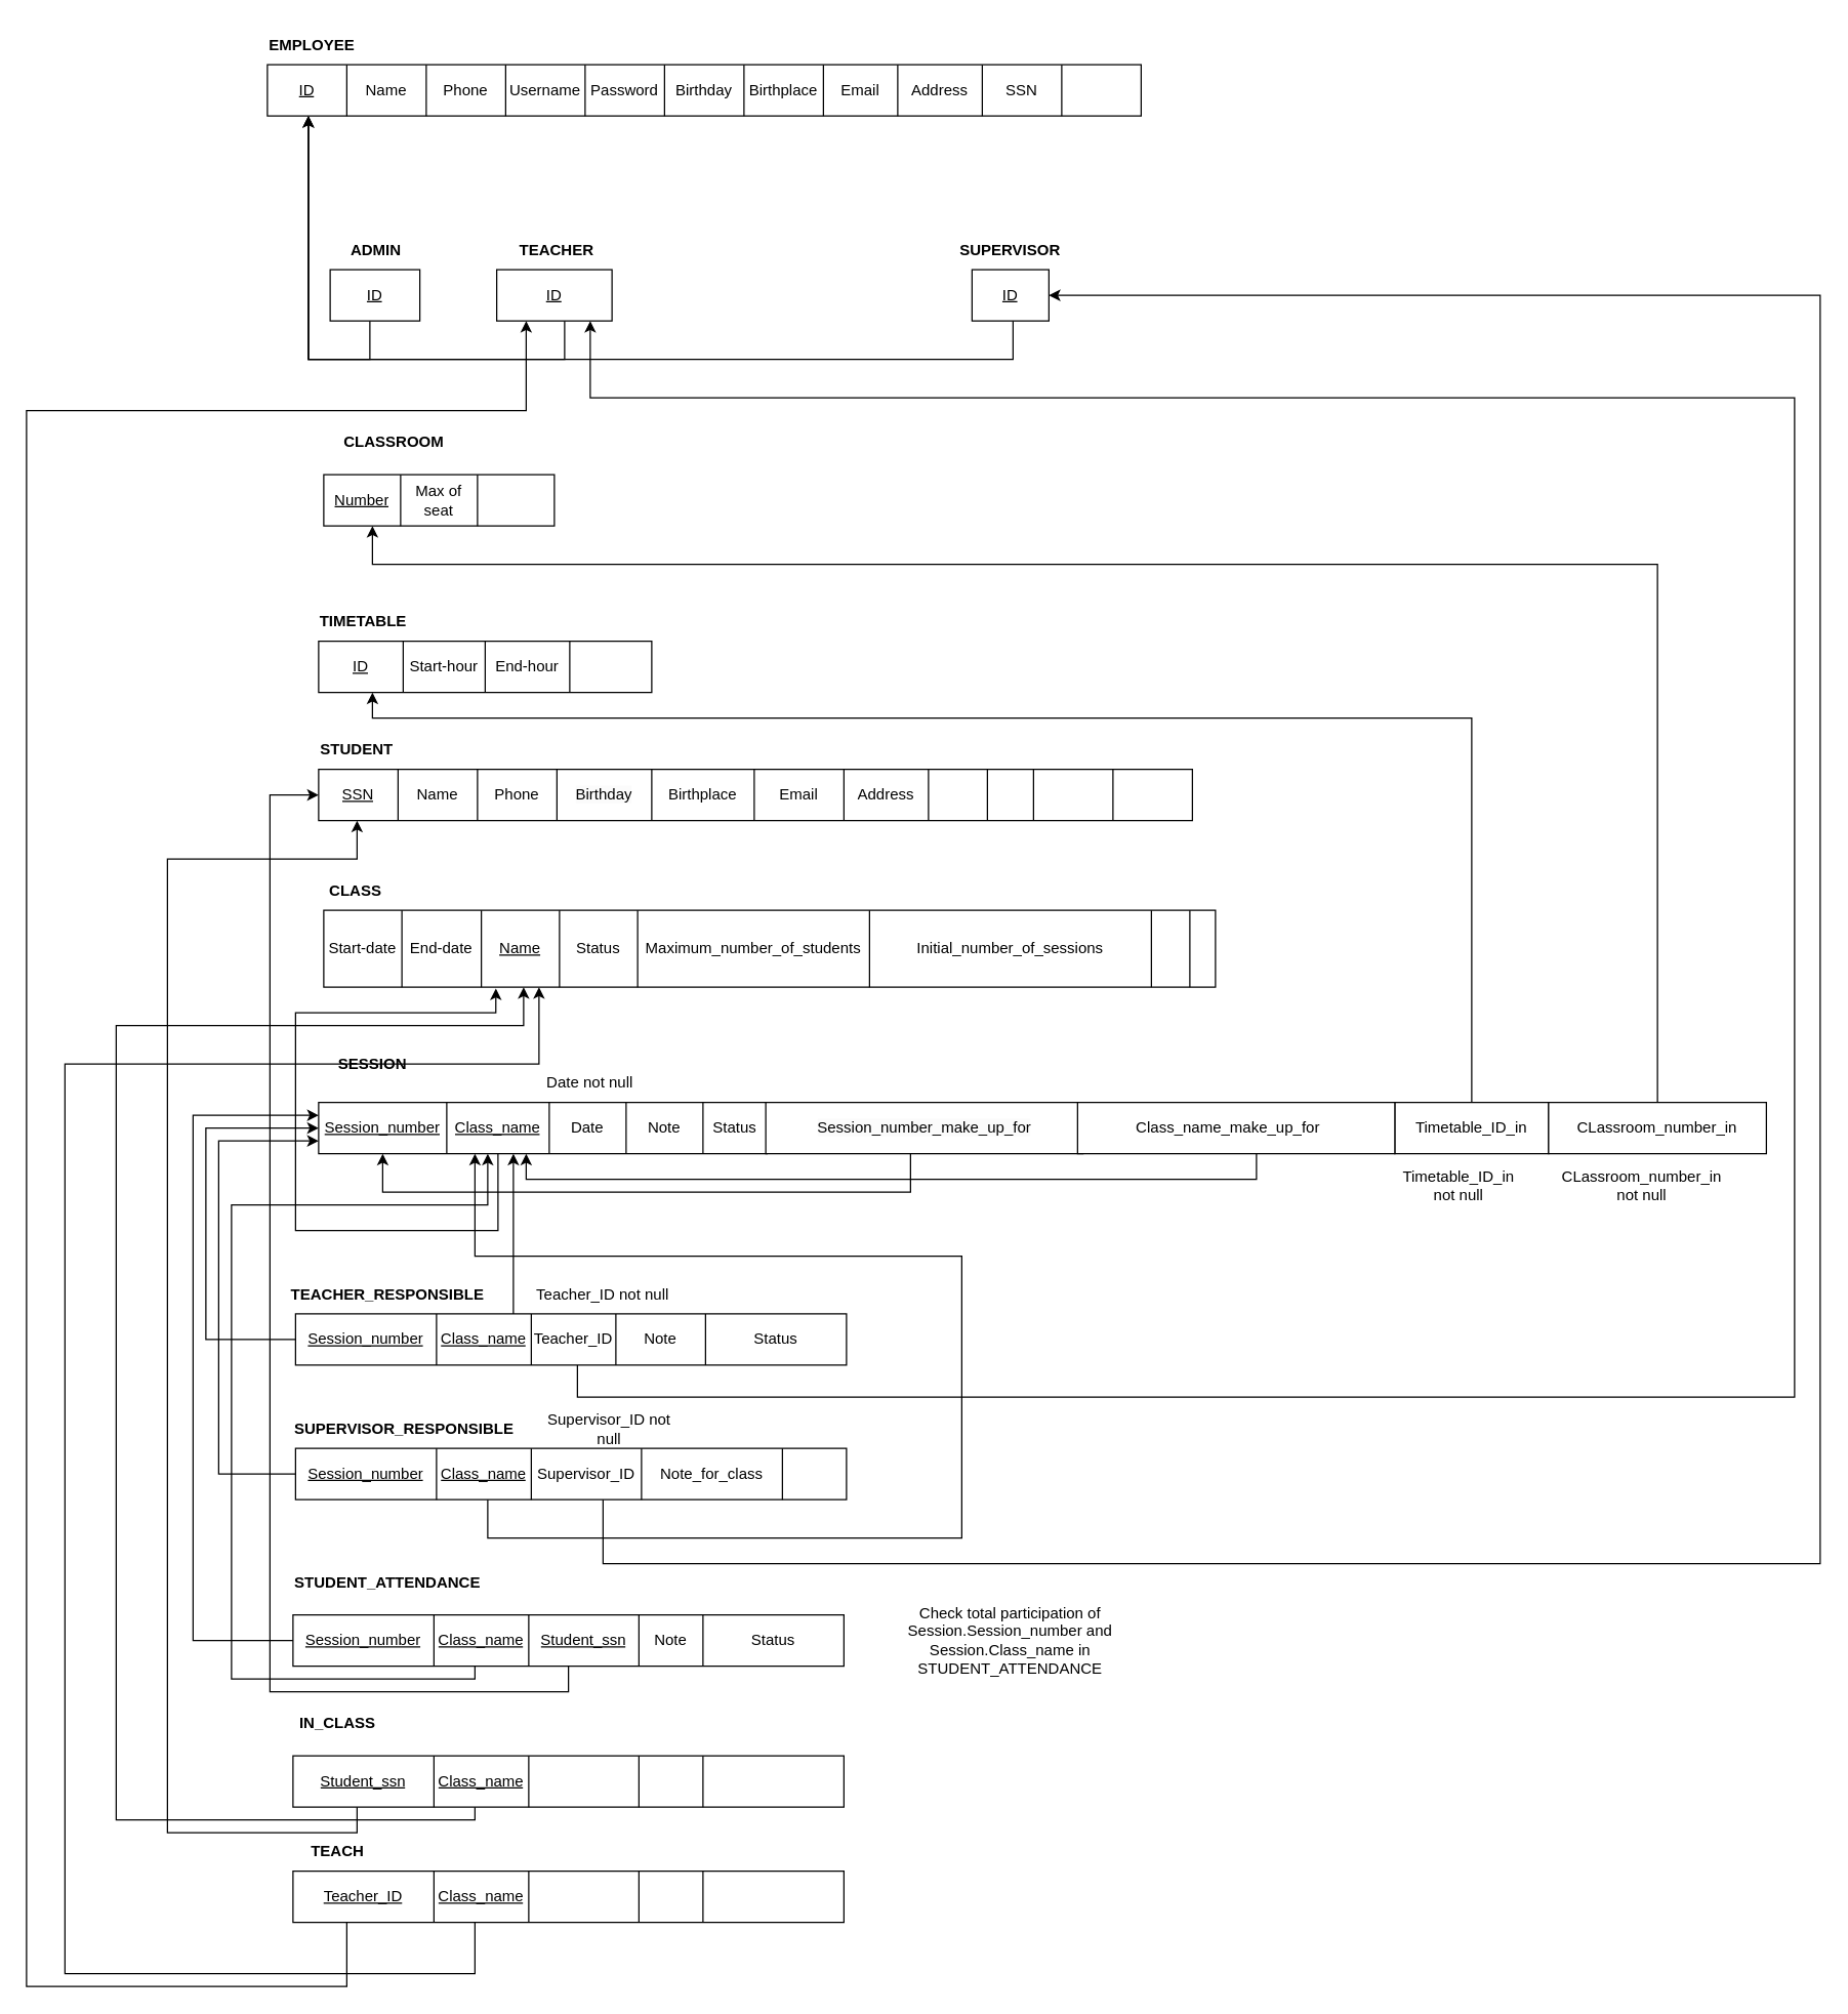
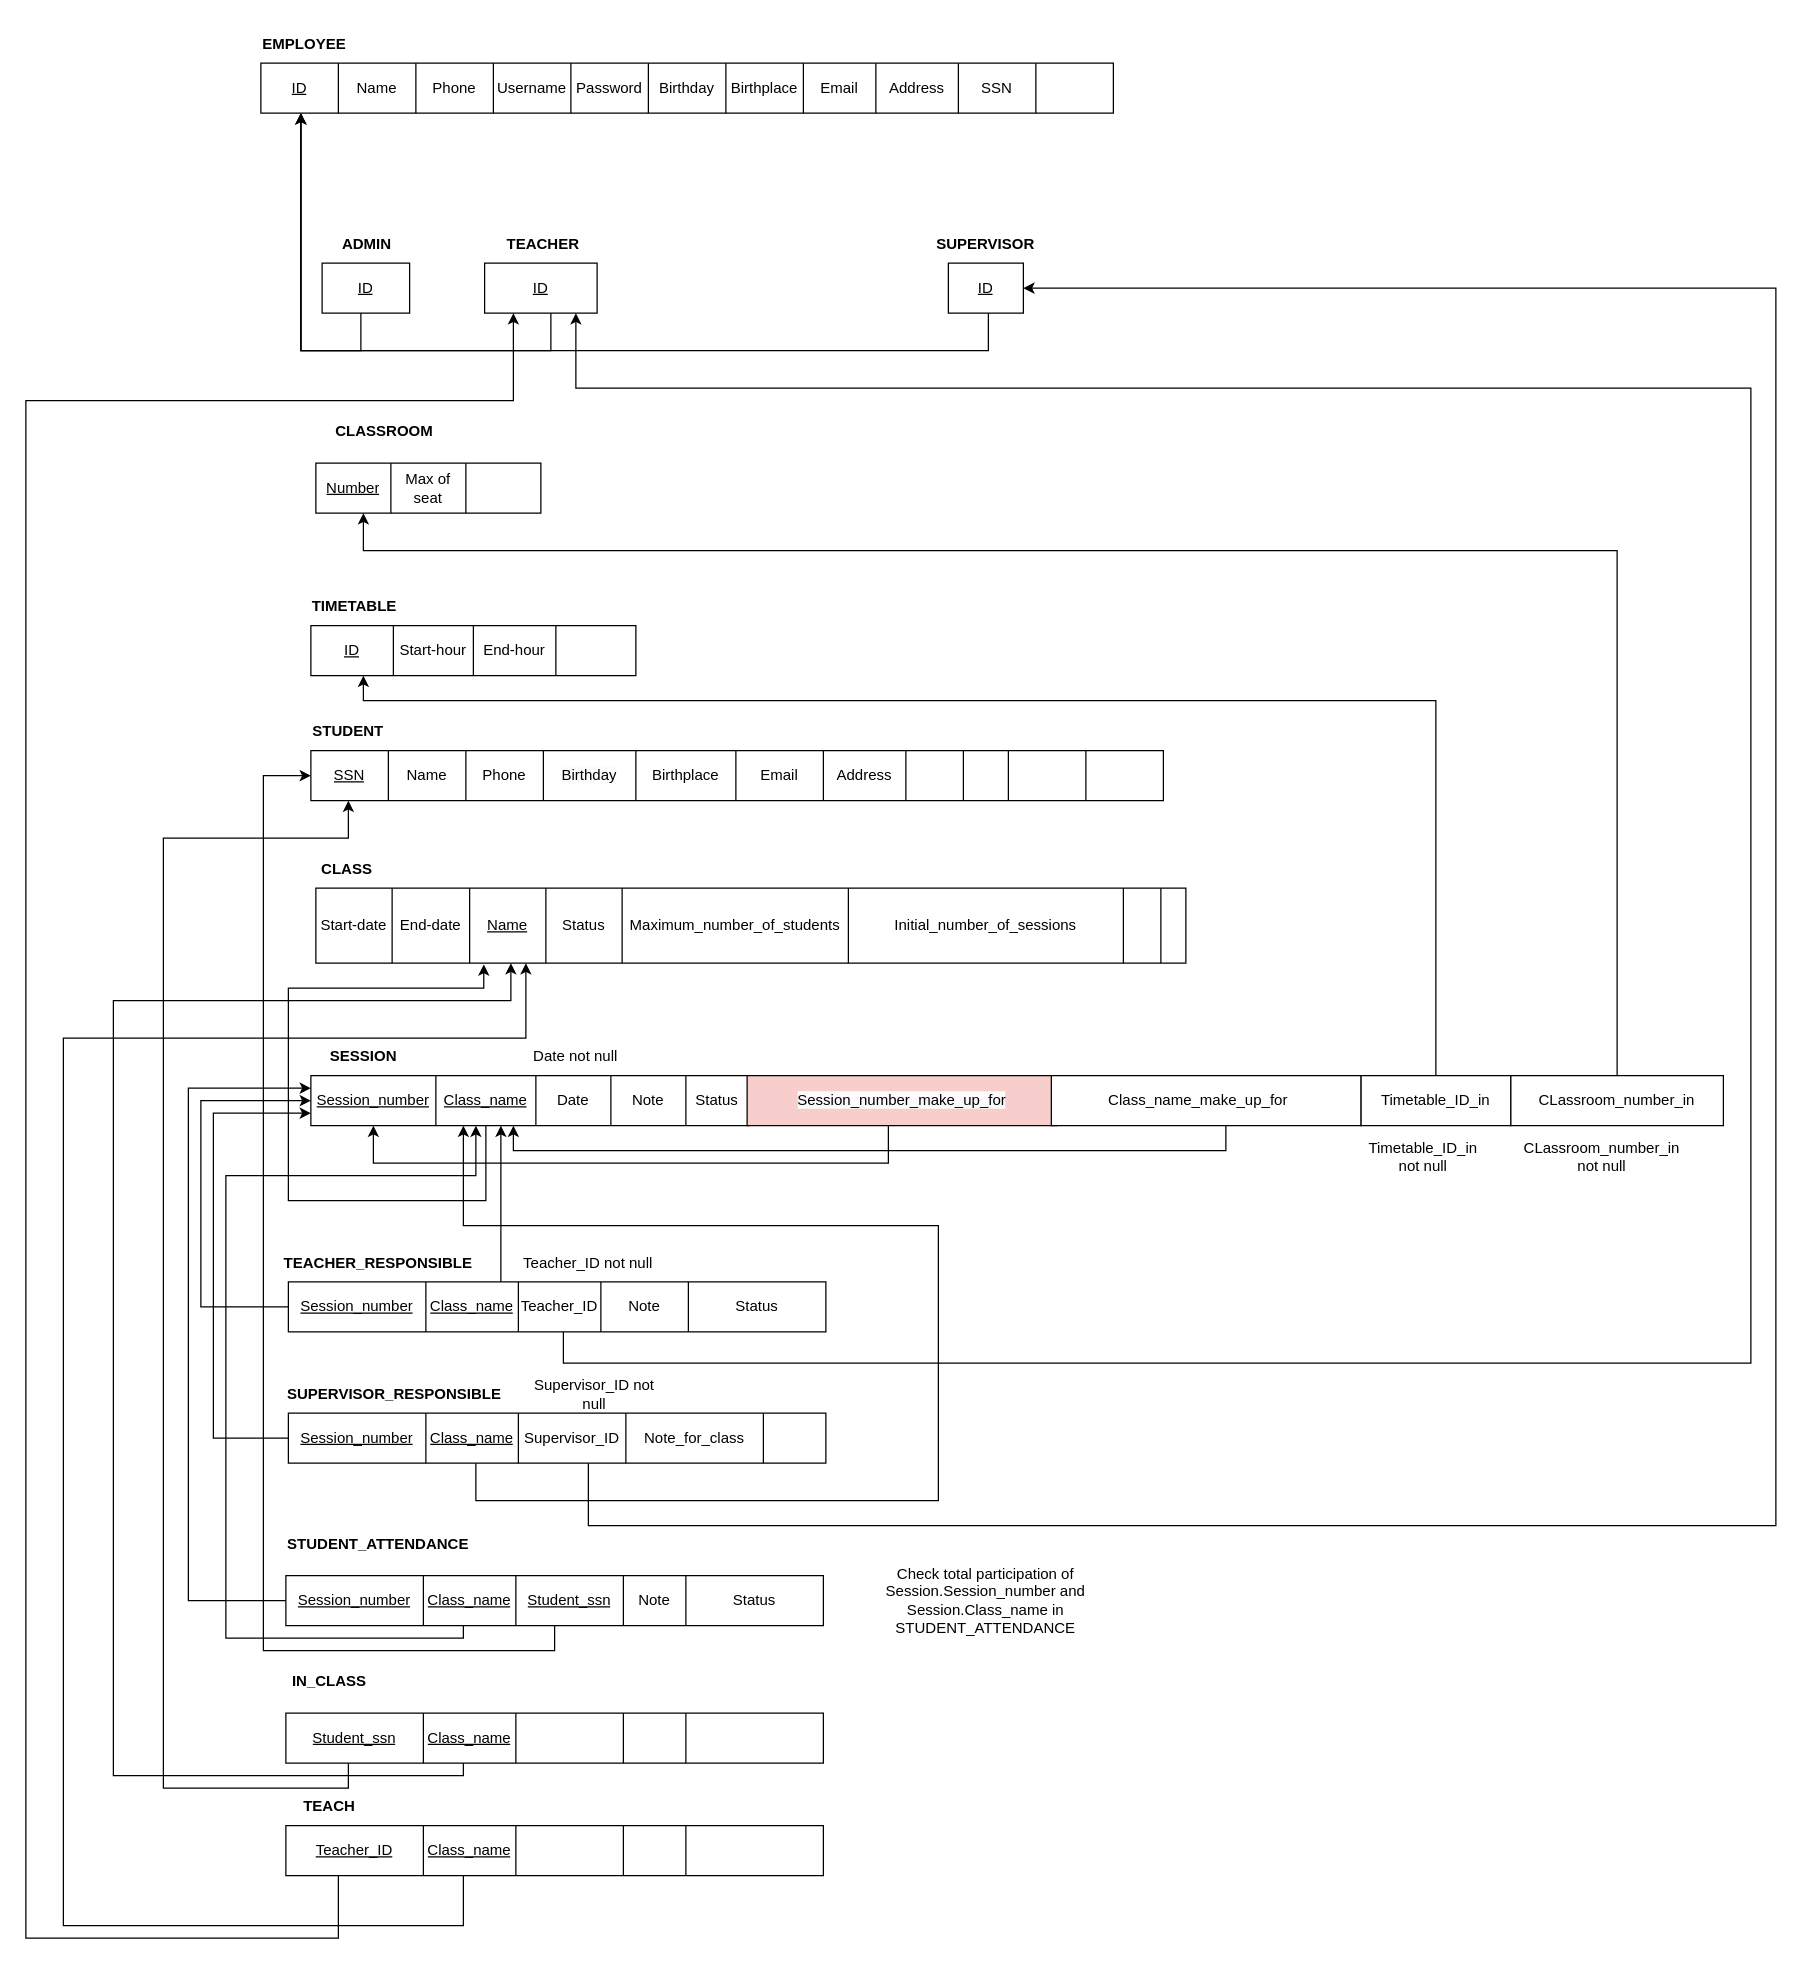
- <mxCell id="47" value="&lt;b&gt;SESSION&amp;nbsp;&lt;/b&gt;" style="text;html=1;strokeColor=none;fillColor=none;align=center;verticalAlign=middle;whiteSpace=wrap;rounded=0;" parent="1" vertex="1"><mxGeometry x="247" y="815" width="90" height="30" as="geometry" /></mxCell>
+ <mxCell id="47" value="&lt;b&gt;SESSION&amp;nbsp;&lt;/b&gt;" style="text;html=1;strokeColor=none;fillColor=none;align=center;verticalAlign=middle;whiteSpace=wrap;rounded=0;" parent="1" vertex="1"><mxGeometry x="247" y="830" width="90" height="30" as="geometry" /></mxCell>
- <mxCell id="49" value="&lt;span style=&quot;color: rgb(0, 0, 0); font-family: Helvetica; font-size: 12px; font-style: normal; font-variant-ligatures: normal; font-variant-caps: normal; font-weight: 400; letter-spacing: normal; orphans: 2; text-align: center; text-indent: 0px; text-transform: none; widows: 2; word-spacing: 0px; -webkit-text-stroke-width: 0px; background-color: rgb(251, 251, 251); text-decoration-thickness: initial; text-decoration-style: initial; text-decoration-color: initial; float: none; display: inline !important;&quot;&gt;Session_number_make_up_for&lt;/span&gt;" style="rounded=0;whiteSpace=wrap;html=1;movable=1;resizable=1;rotatable=1;deletable=1;editable=1;locked=0;connectable=1;" parent="48" vertex="1"><mxGeometry x="-20.995" y="10" width="247.619" height="40" as="geometry" /></mxCell>
+ <mxCell id="49" value="&lt;span style=&quot;color: rgb(0, 0, 0); font-family: Helvetica; font-size: 12px; font-style: normal; font-variant-ligatures: normal; font-variant-caps: normal; font-weight: 400; letter-spacing: normal; orphans: 2; text-align: center; text-indent: 0px; text-transform: none; widows: 2; word-spacing: 0px; -webkit-text-stroke-width: 0px; background-color: rgb(251, 251, 251); text-decoration-thickness: initial; text-decoration-style: initial; text-decoration-color: initial; float: none; display: inline !important;&quot;&gt;Session_number_make_up_for&lt;/span&gt;" style="rounded=0;whiteSpace=wrap;html=1;movable=1;resizable=1;rotatable=1;deletable=1;editable=1;locked=0;connectable=1;fillColor=#f8cecc;" parent="48" vertex="1"><mxGeometry x="-20.995" y="10" width="247.619" height="40" as="geometry" /></mxCell>
